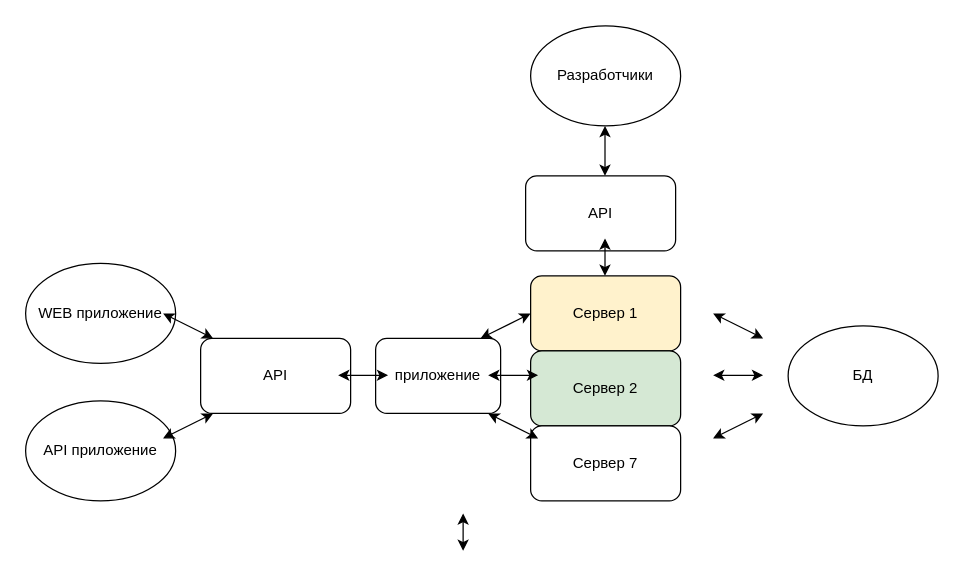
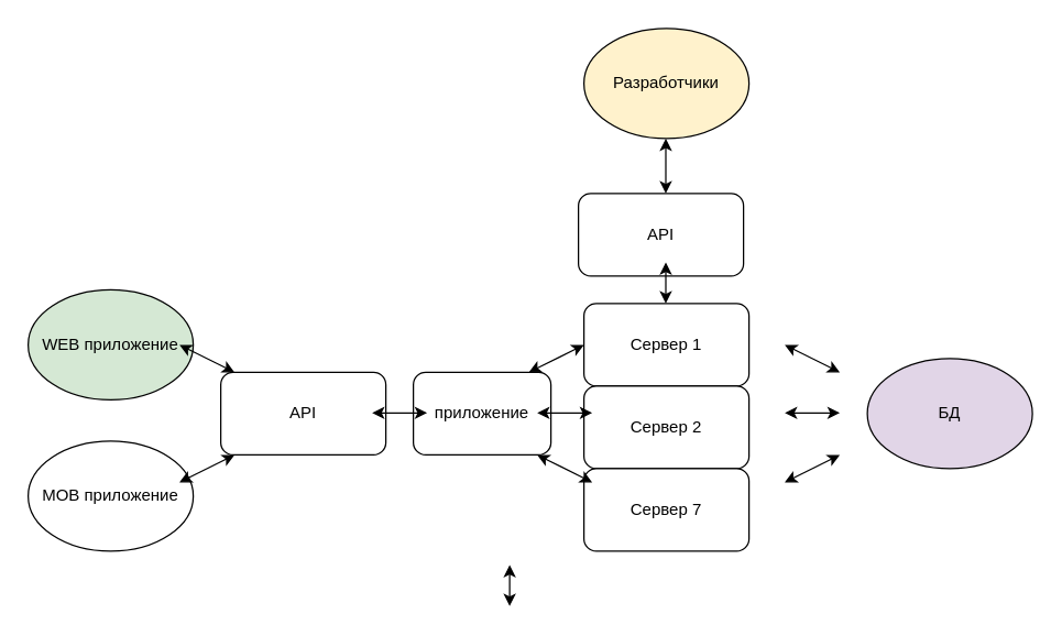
- <mxCell id="19" value="Разработчики" style="ellipse;whiteSpace=wrap;html=1;" vertex="1" parent="1"><mxGeometry x="424" width="120" height="80" as="geometry" y="20" /></mxCell>
+ <mxCell id="19" value="Разработчики" style="ellipse;whiteSpace=wrap;html=1;fillColor=#fff2cc;" vertex="1" parent="1"><mxGeometry x="424" width="120" height="80" as="geometry" y="20" /></mxCell>
- <mxCell id="2" value="WEB приложение" style="ellipse;whiteSpace=wrap;html=1;" vertex="1" parent="1"><mxGeometry x="20" y="210" width="120" height="80" as="geometry" /></mxCell>
+ <mxCell id="2" value="WEB приложение" style="ellipse;whiteSpace=wrap;html=1;fillColor=#d5e8d4;" vertex="1" parent="1"><mxGeometry x="20" y="210" width="120" height="80" as="geometry" /></mxCell>
- <mxCell id="5" value="Сервер 1" style="rounded=1;whiteSpace=wrap;html=1;fillColor=#fff2cc;" vertex="1" parent="1"><mxGeometry x="424" y="220" width="120" height="60" as="geometry" /></mxCell>
+ <mxCell id="5" value="Сервер 1" style="rounded=1;whiteSpace=wrap;html=1;" vertex="1" parent="1"><mxGeometry x="424" y="220" width="120" height="60" as="geometry" /></mxCell>
- <mxCell id="3" value="БД" style="ellipse;whiteSpace=wrap;html=1;" vertex="1" parent="1"><mxGeometry x="630" y="260" width="120" height="80" as="geometry" /></mxCell>
+ <mxCell id="3" value="БД" style="ellipse;whiteSpace=wrap;html=1;fillColor=#e1d5e7;" vertex="1" parent="1"><mxGeometry x="630" y="260" width="120" height="80" as="geometry" /></mxCell>
- <mxCell id="6" value="Сервер 2" style="rounded=1;whiteSpace=wrap;html=1;fillColor=#d5e8d4;" vertex="1" parent="1"><mxGeometry x="424" y="280" width="120" height="60" as="geometry" /></mxCell>
+ <mxCell id="6" value="Сервер 2" style="rounded=1;whiteSpace=wrap;html=1;" vertex="1" parent="1"><mxGeometry x="424" y="280" width="120" height="60" as="geometry" /></mxCell>
- <mxCell id="4" value="API приложение" style="ellipse;whiteSpace=wrap;html=1;" vertex="1" parent="1"><mxGeometry x="20" y="320" width="120" height="80" as="geometry" /></mxCell>
+ <mxCell id="4" value="MOB приложение" style="ellipse;whiteSpace=wrap;html=1;" vertex="1" parent="1"><mxGeometry x="20" y="320" width="120" height="80" as="geometry" /></mxCell>
